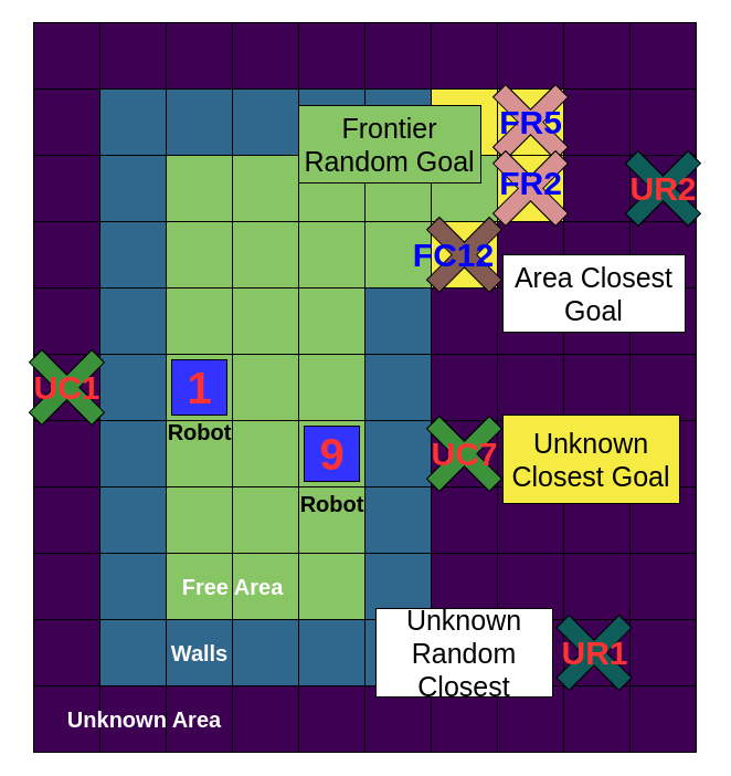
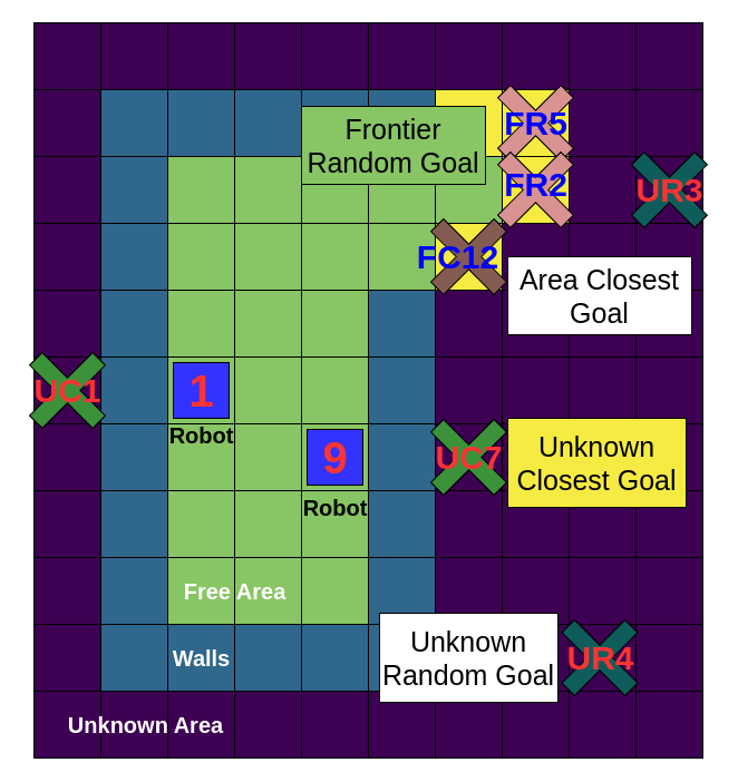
- <mxCell id="398" value="&lt;font color=&quot;#ff3333&quot; size=&quot;1&quot; style=&quot;&quot;&gt;&lt;b style=&quot;font-size: 30px;&quot;&gt;UR2&lt;/b&gt;&lt;/font&gt;" style="text;html=1;align=center;verticalAlign=middle;resizable=0;points=[];autosize=1;strokeColor=none;fillColor=none;" vertex="1" parent="1"><mxGeometry x="560" y="145" width="80" height="50" as="geometry" /></mxCell>
+ <mxCell id="398" value="&lt;font color=&quot;#ff3333&quot; size=&quot;1&quot; style=&quot;&quot;&gt;&lt;b style=&quot;font-size: 30px;&quot;&gt;UR3&lt;/b&gt;&lt;/font&gt;" style="text;html=1;align=center;verticalAlign=middle;resizable=0;points=[];autosize=1;strokeColor=none;fillColor=none;" vertex="1" parent="1"><mxGeometry x="560" y="145" width="80" height="50" as="geometry" /></mxCell>
- <mxCell id="380" value="&lt;font style=&quot;font-size: 25px;&quot;&gt;Unknown Random Closest&lt;/font&gt;" style="rounded=0;whiteSpace=wrap;html=1;" vertex="1" parent="1"><mxGeometry x="340" y="550" width="160" height="80" as="geometry" /></mxCell>
+ <mxCell id="380" value="&lt;font style=&quot;font-size: 25px;&quot;&gt;Unknown Random Goal&lt;/font&gt;" style="rounded=0;whiteSpace=wrap;html=1;" vertex="1" parent="1"><mxGeometry x="340" y="550" width="160" height="80" as="geometry" /></mxCell>
- <mxCell id="399" value="&lt;font color=&quot;#ff3333&quot; size=&quot;1&quot; style=&quot;&quot;&gt;&lt;b style=&quot;font-size: 30px;&quot;&gt;UR1&lt;/b&gt;&lt;/font&gt;" style="text;html=1;align=center;verticalAlign=middle;resizable=0;points=[];autosize=1;strokeColor=none;fillColor=none;" vertex="1" parent="1"><mxGeometry x="497.5" y="565" width="80" height="50" as="geometry" /></mxCell>
+ <mxCell id="399" value="&lt;font color=&quot;#ff3333&quot; size=&quot;1&quot; style=&quot;&quot;&gt;&lt;b style=&quot;font-size: 30px;&quot;&gt;UR4&lt;/b&gt;&lt;/font&gt;" style="text;html=1;align=center;verticalAlign=middle;resizable=0;points=[];autosize=1;strokeColor=none;fillColor=none;" vertex="1" parent="1"><mxGeometry x="497.5" y="565" width="80" height="50" as="geometry" /></mxCell>
